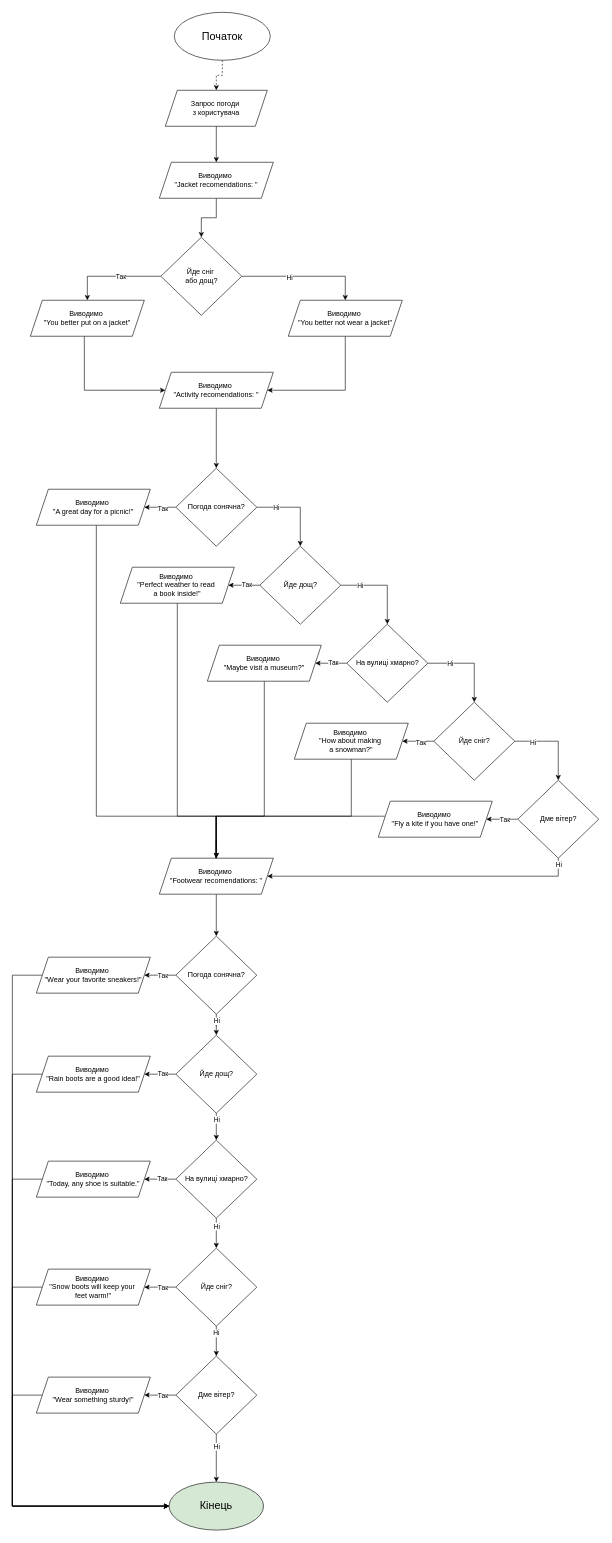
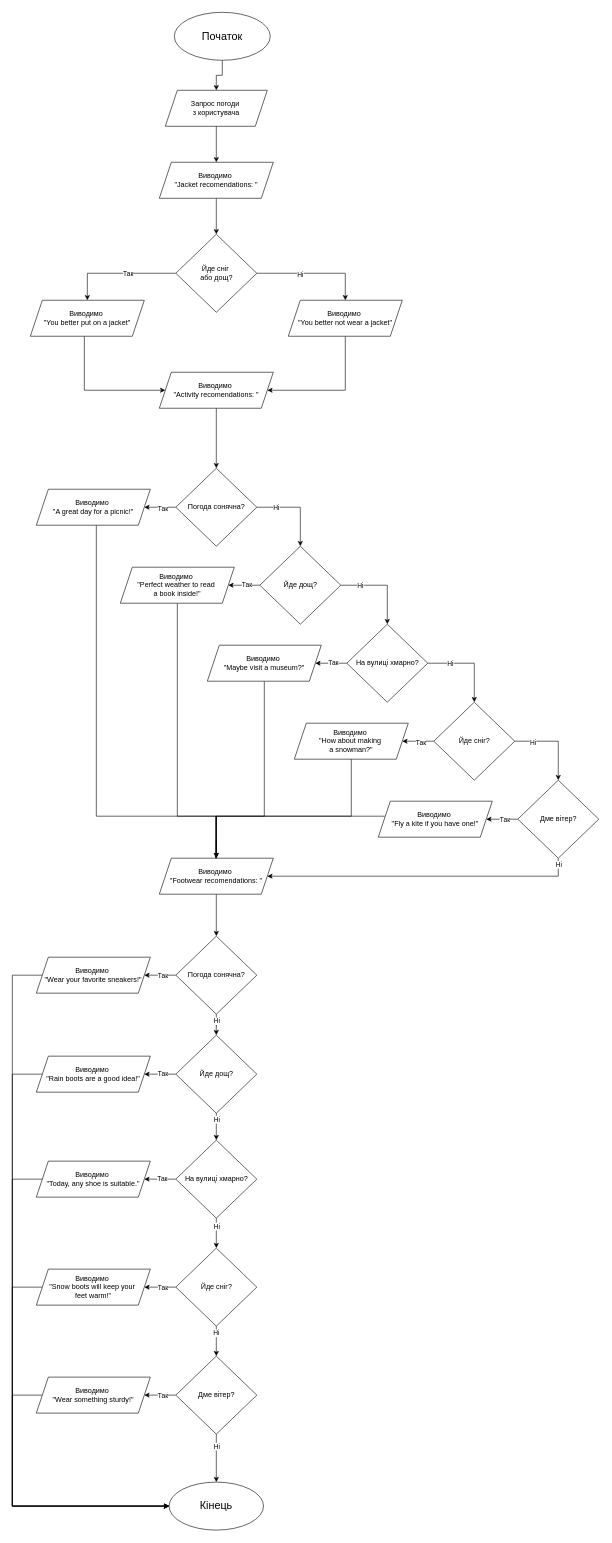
- <mxCell id="2" style="edgeStyle=orthogonalEdgeStyle;rounded=0;orthogonalLoop=1;jettySize=auto;html=1;entryX=0.5;entryY=0;entryDx=0;entryDy=0;dashed=1;" edge="1" parent="1" source="3" target="5"><mxGeometry relative="1" as="geometry" /></mxCell>
+ <mxCell id="2" style="edgeStyle=orthogonalEdgeStyle;rounded=0;orthogonalLoop=1;jettySize=auto;html=1;entryX=0.5;entryY=0;entryDx=0;entryDy=0;" edge="1" parent="1" source="3" target="5"><mxGeometry relative="1" as="geometry" /></mxCell>
- <mxCell id="10" value="Йде сніг&amp;nbsp;&lt;div&gt;або дощ?&lt;/div&gt;" style="rhombus;whiteSpace=wrap;html=1;" vertex="1" parent="1"><mxGeometry x="267.5" y="395" width="135" height="130" as="geometry" /></mxCell>
+ <mxCell id="10" value="Йде сніг&amp;nbsp;&lt;div&gt;або дощ?&lt;/div&gt;" style="rhombus;whiteSpace=wrap;html=1;" vertex="1" parent="1"><mxGeometry x="292.5" y="390" width="135" height="130" as="geometry" /></mxCell>
- <mxCell id="92" value="&lt;font style=&quot;font-size: 18px;&quot;&gt;Кінець&lt;/font&gt;" style="ellipse;whiteSpace=wrap;html=1;fillColor=#d5e8d4;" vertex="1" parent="1"><mxGeometry x="281.25" y="2470" width="157.5" height="80" as="geometry" /></mxCell>
+ <mxCell id="92" value="&lt;font style=&quot;font-size: 18px;&quot;&gt;Кінець&lt;/font&gt;" style="ellipse;whiteSpace=wrap;html=1;" vertex="1" parent="1"><mxGeometry x="281.25" y="2470" width="157.5" height="80" as="geometry" /></mxCell>
